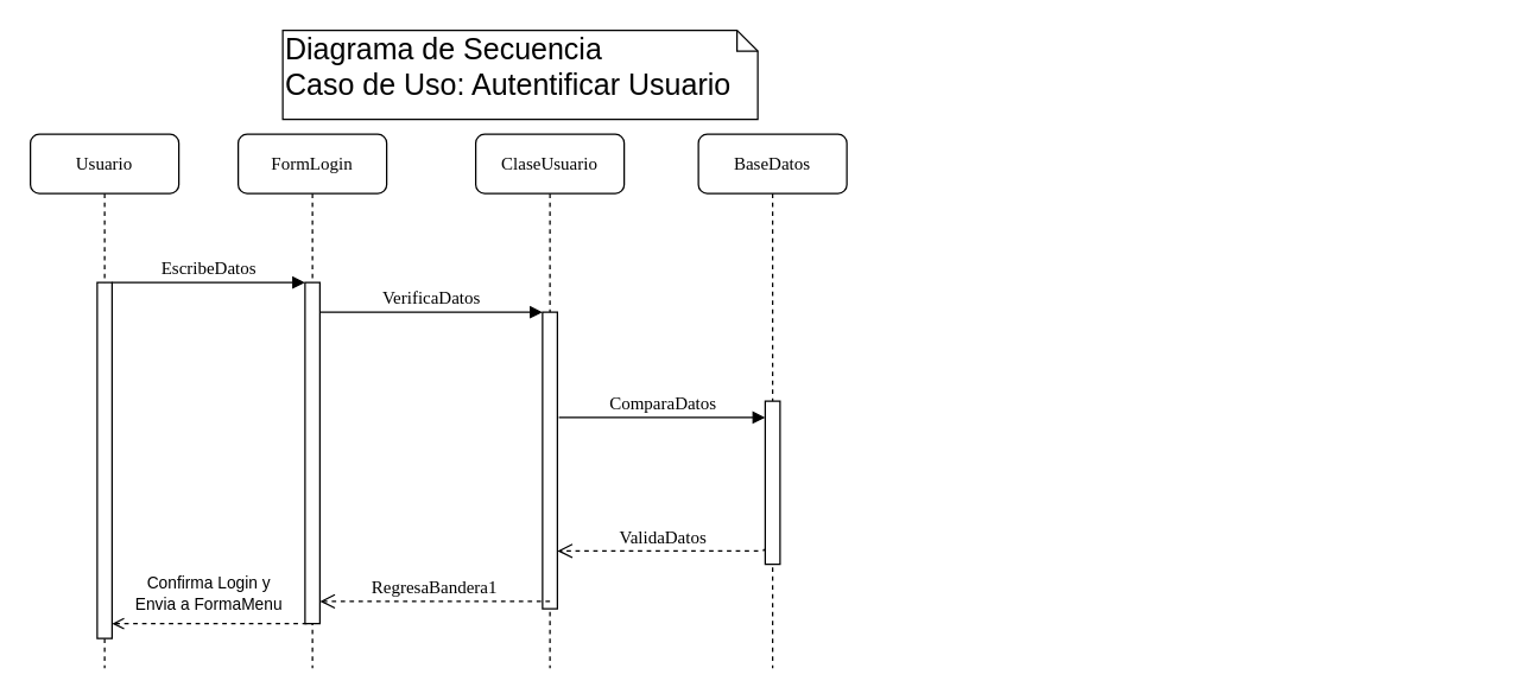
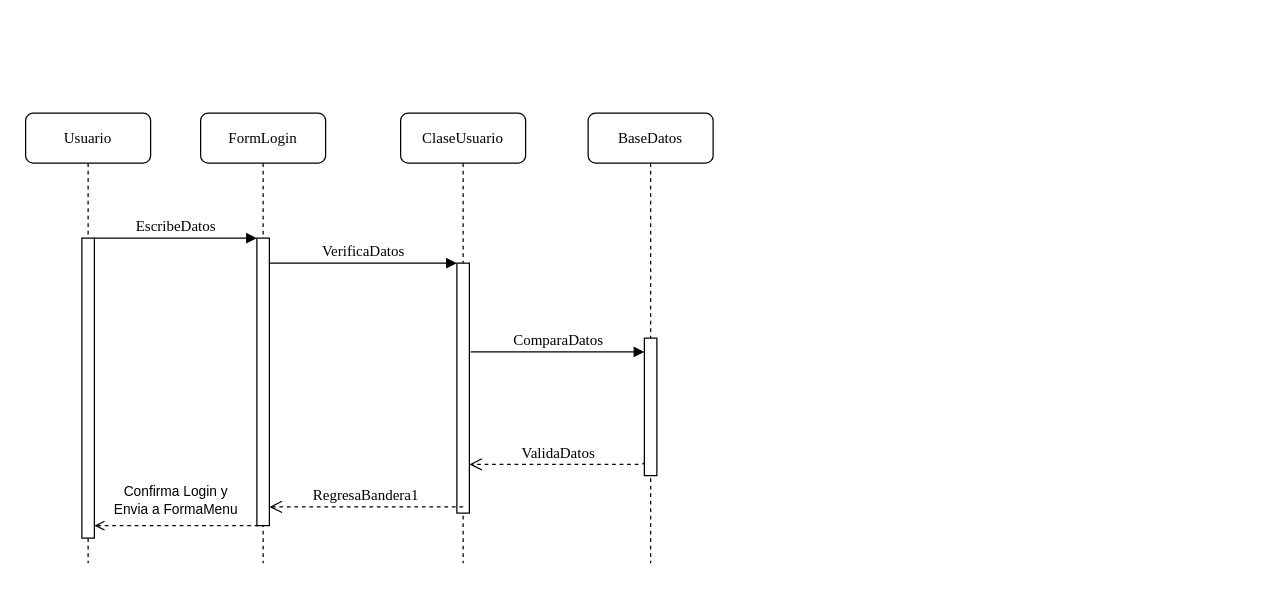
- <mxCell id="16" value="Diagrama de Secuencia&lt;br&gt;Caso de Uso: Autentificar Usuario" style="shape=note;whiteSpace=wrap;html=1;size=14;verticalAlign=top;align=left;spacingTop=-6;fontSize=20;" vertex="1" parent="1"><mxGeometry x="190" y="20" width="320" height="60" as="geometry" /></mxCell>
